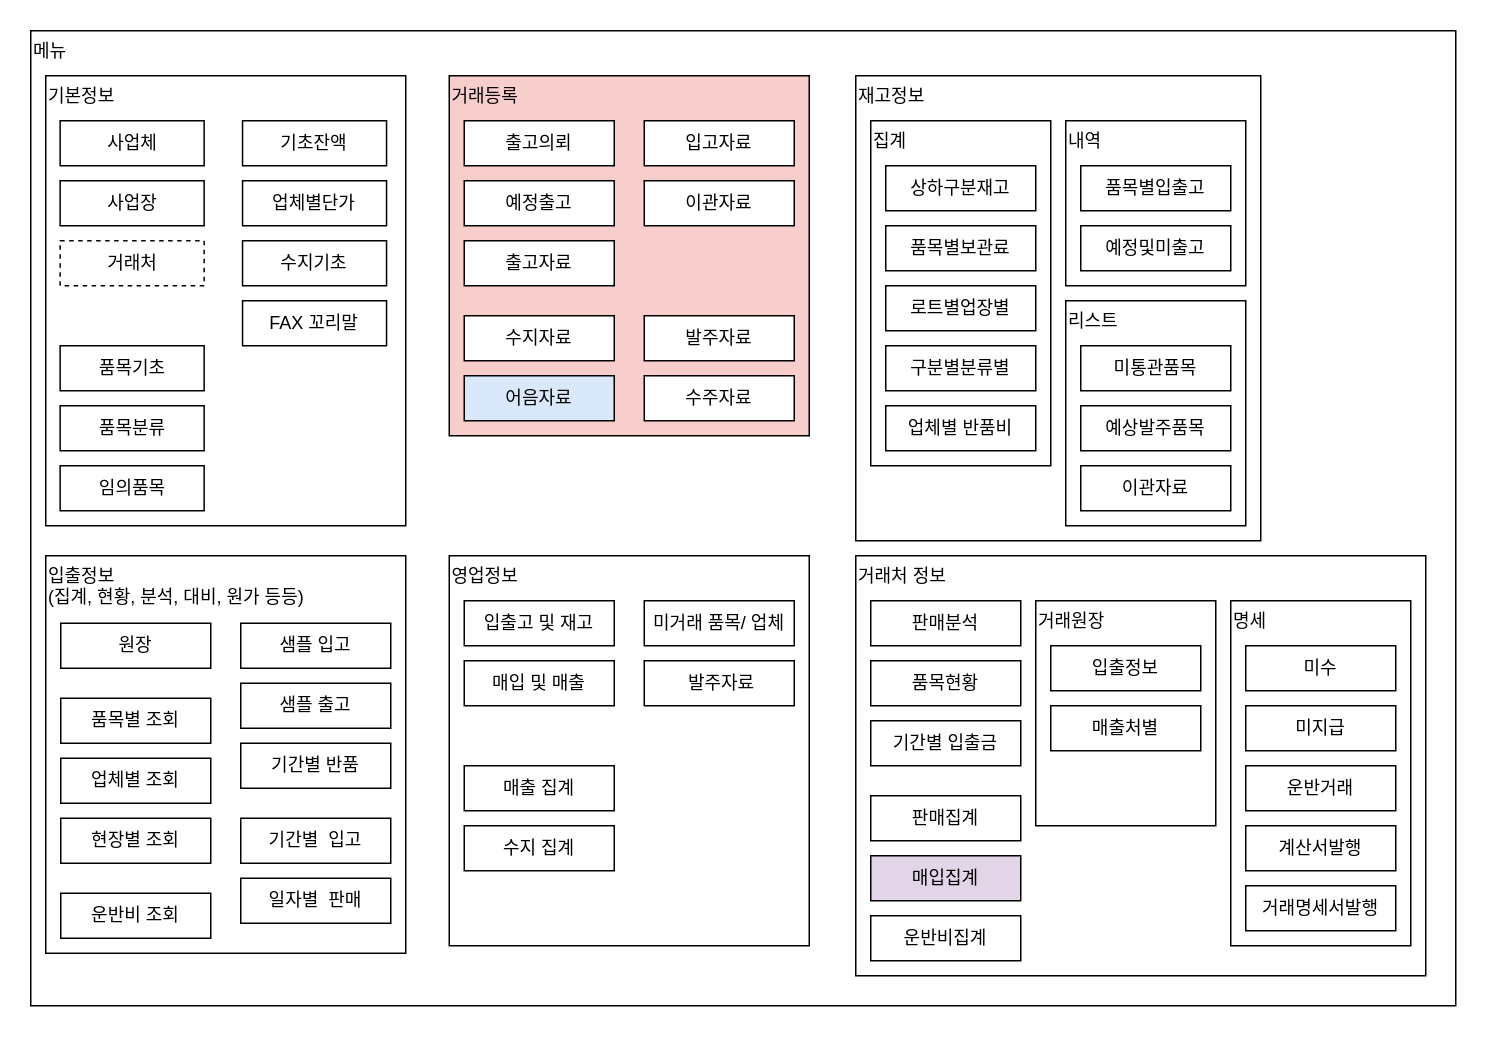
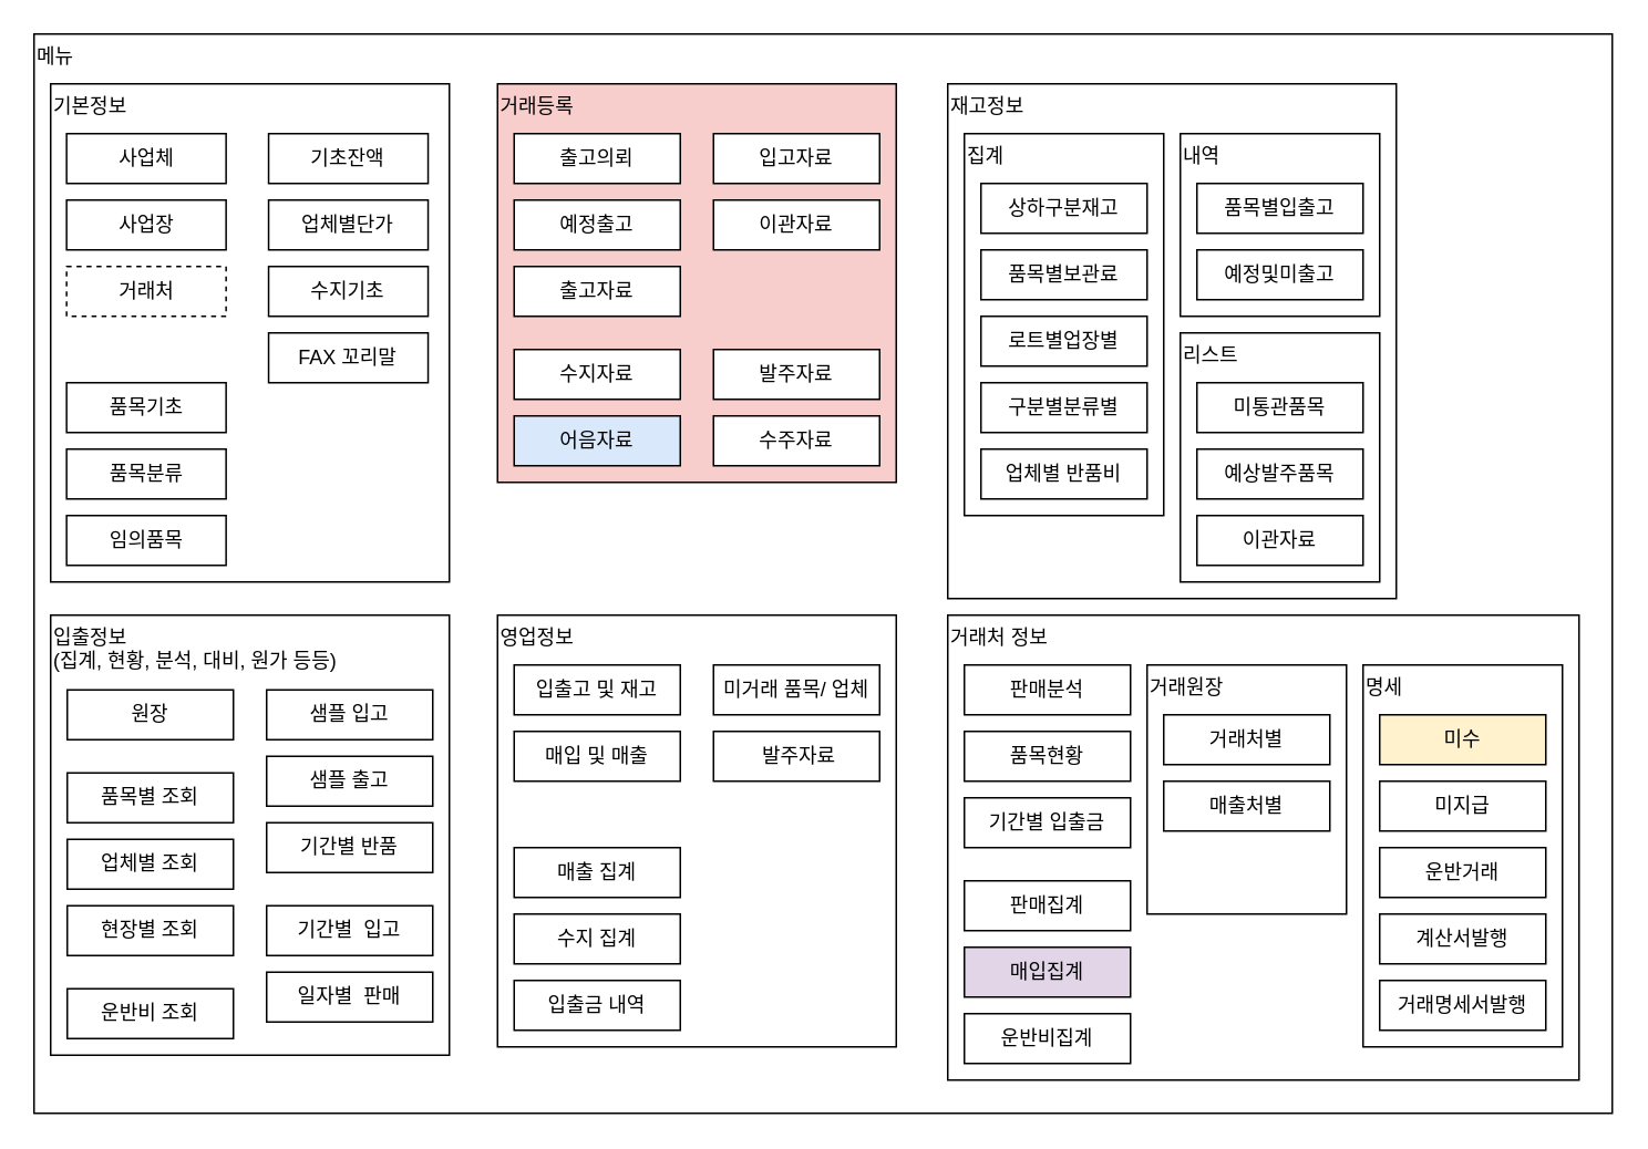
- <mxCell id="72" value="입출정보" style="rounded=0;whiteSpace=wrap;html=1;" vertex="1" parent="69"><mxGeometry x="10" y="30" width="100" height="30" as="geometry" /></mxCell>
+ <mxCell id="72" value="거래처별" style="rounded=0;whiteSpace=wrap;html=1;" vertex="1" parent="69"><mxGeometry x="10" y="30" width="100" height="30" as="geometry" /></mxCell>
- <mxCell id="75" value="미수" style="rounded=0;whiteSpace=wrap;html=1;" vertex="1" parent="73"><mxGeometry x="10" y="30" width="100" height="30" as="geometry" /></mxCell>
+ <mxCell id="75" value="미수" style="rounded=0;whiteSpace=wrap;html=1;fillColor=#fff2cc;" vertex="1" parent="73"><mxGeometry x="10" y="30" width="100" height="30" as="geometry" /></mxCell>
+ <mxCell id="58" value="입출금 내역" style="rounded=0;whiteSpace=wrap;html=1;" vertex="1" parent="53"><mxGeometry x="10" y="220" width="100" height="30" as="geometry" /></mxCell>
